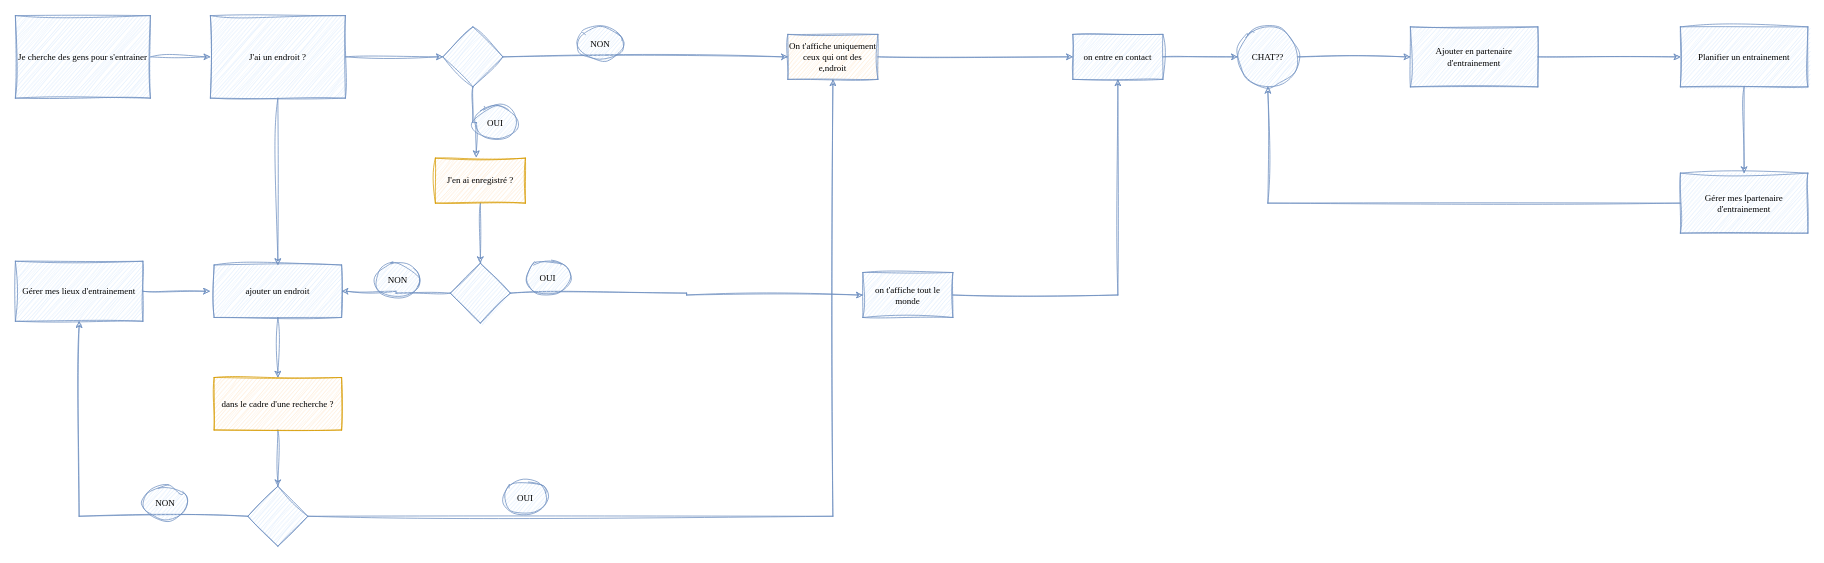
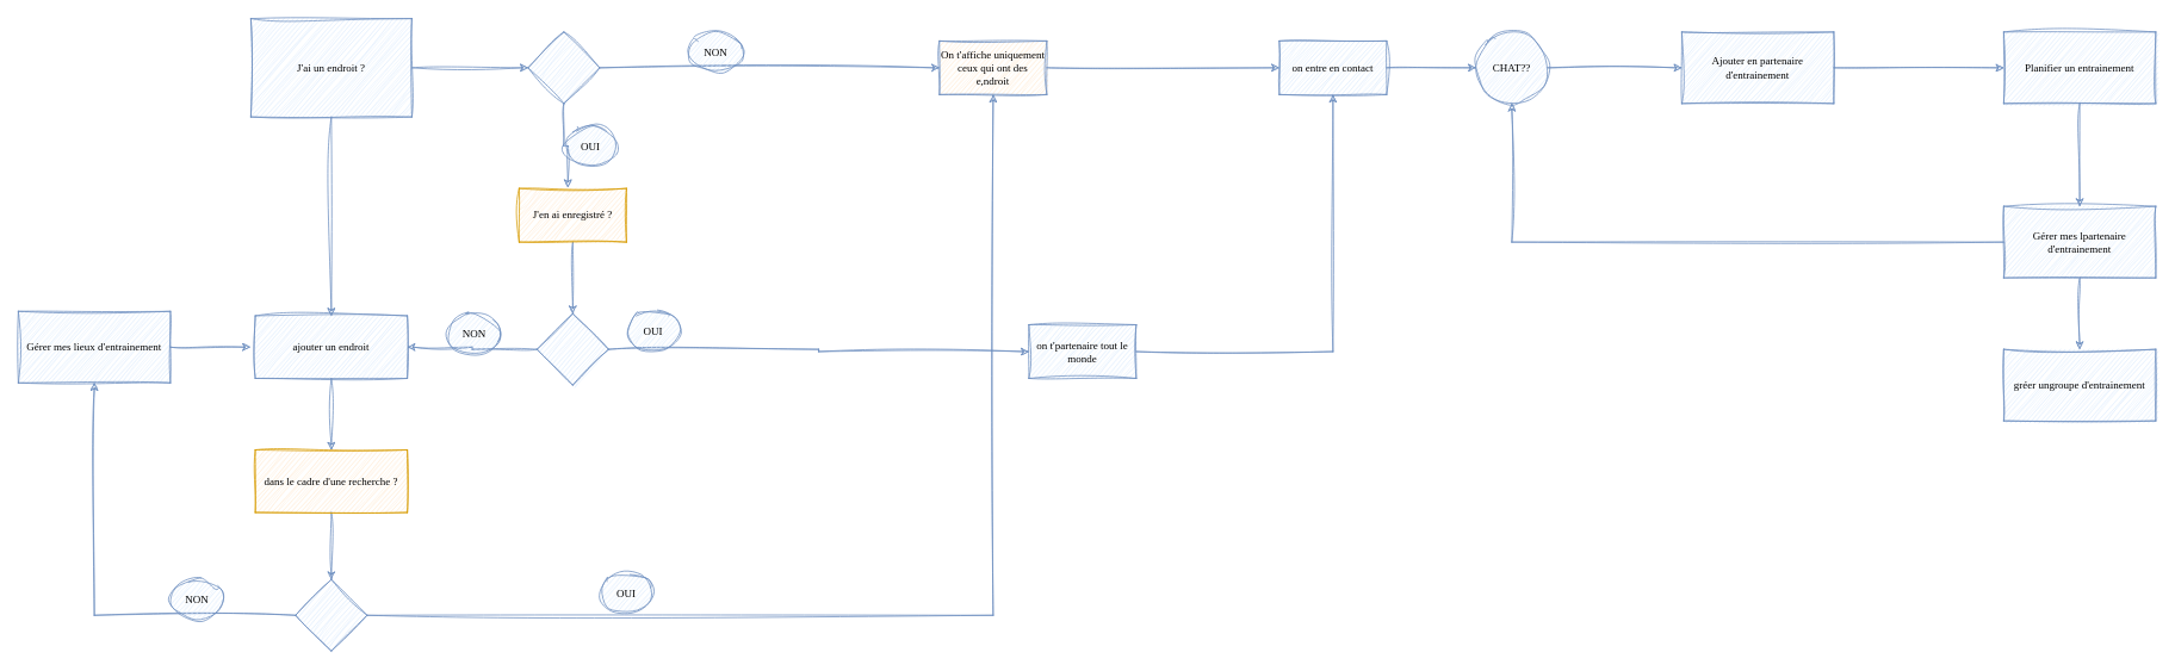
- <mxCell id="3" value="Je cherche des gens pour s'entrainer" style="rounded=0;whiteSpace=wrap;html=1;sketch=1;hachureGap=4;jiggle=2;curveFitting=1;fontFamily=Architects Daughter;fontSource=https%3A%2F%2Ffonts.googleapis.com%2Fcss%3Ffamily%3DArchitects%2BDaughter;fillColor=#dae8fc;strokeColor=#6c8ebf;" vertex="1" parent="1"><mxGeometry x="20" y="20" width="180" height="110" as="geometry" /></mxCell>
- <mxCell id="2" value="" style="edgeStyle=orthogonalEdgeStyle;rounded=0;sketch=1;hachureGap=4;jiggle=2;curveFitting=1;orthogonalLoop=1;jettySize=auto;html=1;fontFamily=Architects Daughter;fontSource=https%3A%2F%2Ffonts.googleapis.com%2Fcss%3Ffamily%3DArchitects%2BDaughter;fillColor=#dae8fc;strokeColor=#6c8ebf;" edge="1" parent="1" source="3" target="6"><mxGeometry relative="1" as="geometry" /></mxCell>
+ <mxCell id="35" value="" style="edgeStyle=orthogonalEdgeStyle;rounded=0;sketch=1;hachureGap=4;jiggle=2;curveFitting=1;orthogonalLoop=1;jettySize=auto;html=1;fontFamily=Architects Daughter;fontSource=https%3A%2F%2Ffonts.googleapis.com%2Fcss%3Ffamily%3DArchitects%2BDaughter;fillColor=#dae8fc;strokeColor=#6c8ebf;" edge="1" parent="1" source="36" target="45"><mxGeometry relative="1" as="geometry" /></mxCell>
- <mxCell id="13" value="on t'affiche tout le monde" style="whiteSpace=wrap;html=1;fontFamily=Architects Daughter;rounded=0;sketch=1;hachureGap=4;jiggle=2;curveFitting=1;fontSource=https%3A%2F%2Ffonts.googleapis.com%2Fcss%3Ffamily%3DArchitects%2BDaughter;fillColor=#dae8fc;strokeColor=#6c8ebf;" vertex="1" parent="1"><mxGeometry x="1150" y="362.5" width="120" height="60" as="geometry" /></mxCell>
+ <mxCell id="13" value="on t'partenaire tout le monde" style="whiteSpace=wrap;html=1;fontFamily=Architects Daughter;rounded=0;sketch=1;hachureGap=4;jiggle=2;curveFitting=1;fontSource=https%3A%2F%2Ffonts.googleapis.com%2Fcss%3Ffamily%3DArchitects%2BDaughter;fillColor=#dae8fc;strokeColor=#6c8ebf;" vertex="1" parent="1"><mxGeometry x="1150" y="362.5" width="120" height="60" as="geometry" /></mxCell>
+ <mxCell id="45" value="gréer ungroupe d'entrainement" style="rounded=0;whiteSpace=wrap;html=1;sketch=1;hachureGap=4;jiggle=2;curveFitting=1;fontFamily=Architects Daughter;fontSource=https%3A%2F%2Ffonts.googleapis.com%2Fcss%3Ffamily%3DArchitects%2BDaughter;fillColor=#dae8fc;strokeColor=#6c8ebf;" vertex="1" parent="1"><mxGeometry x="2240" y="390" width="170" height="80" as="geometry" /></mxCell>
